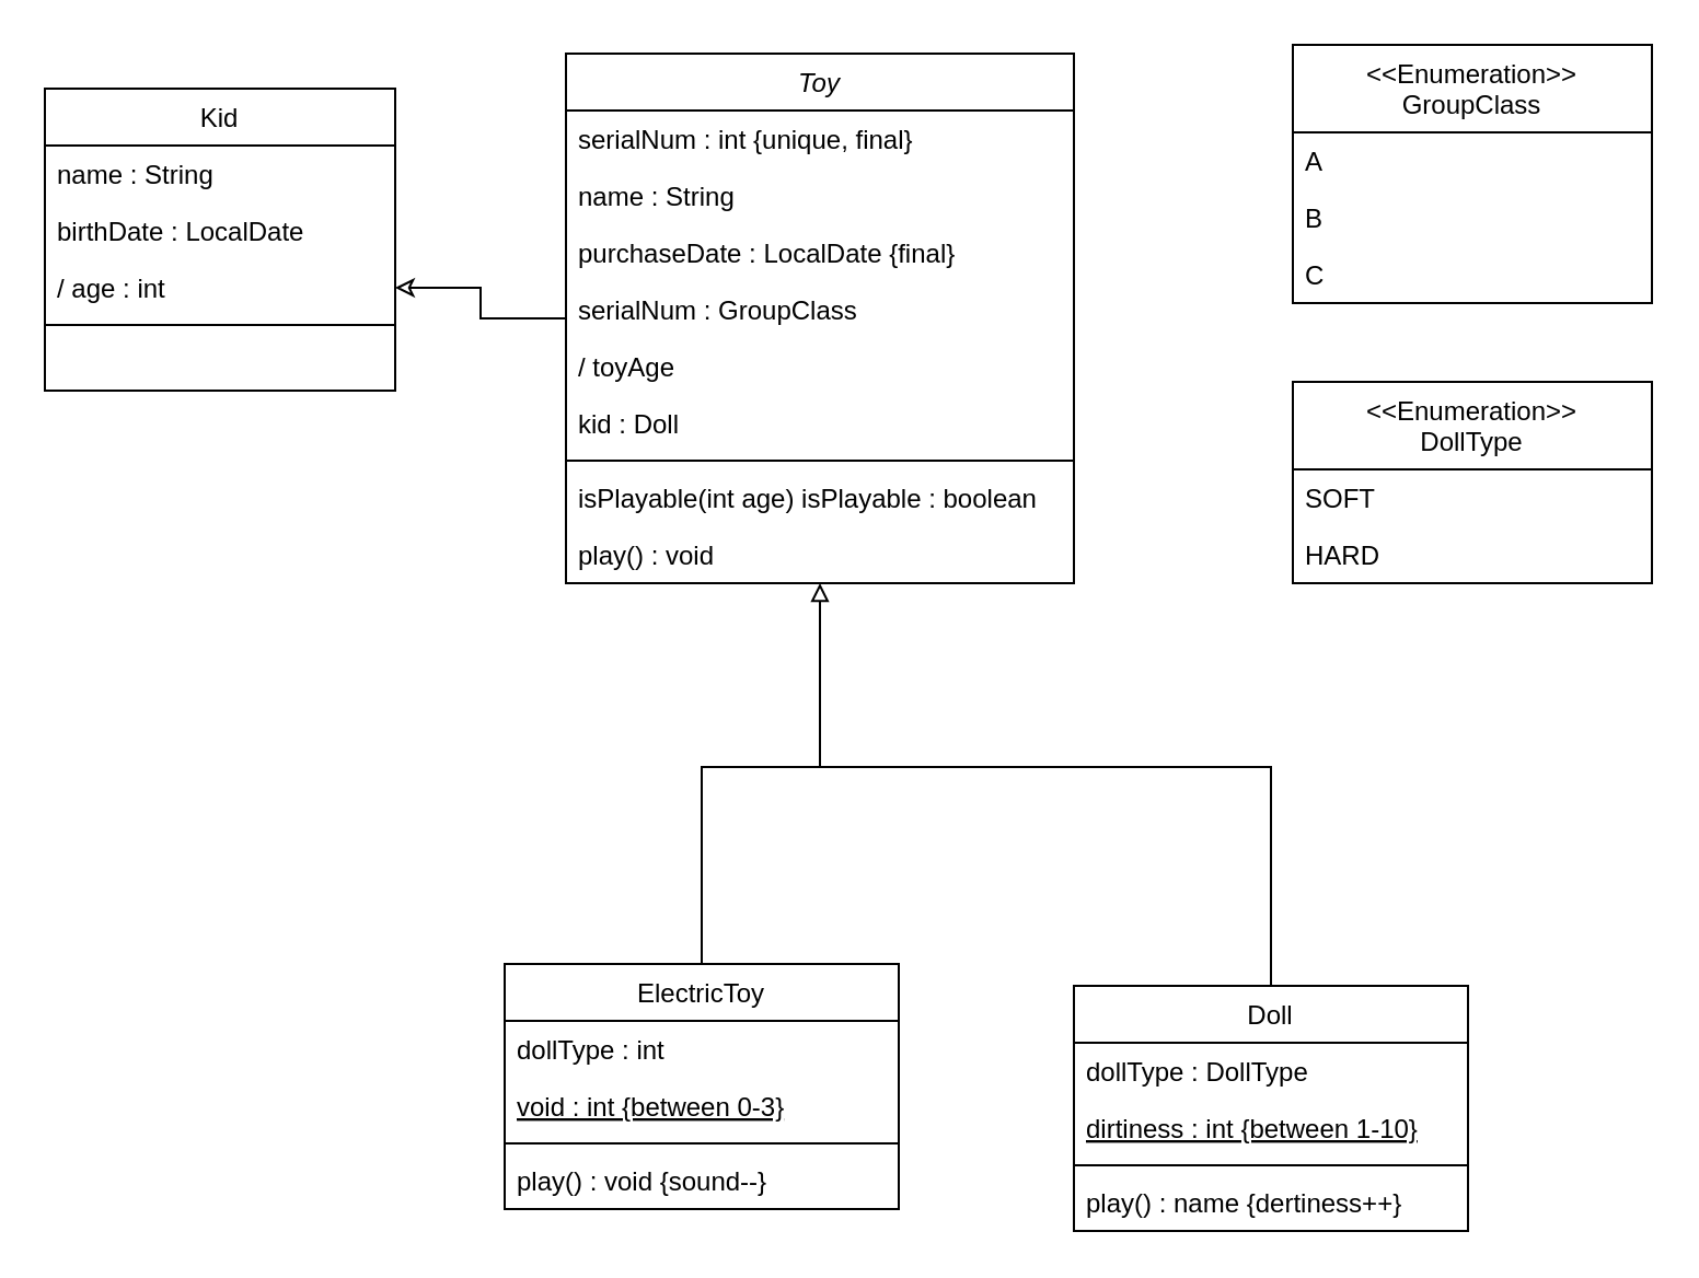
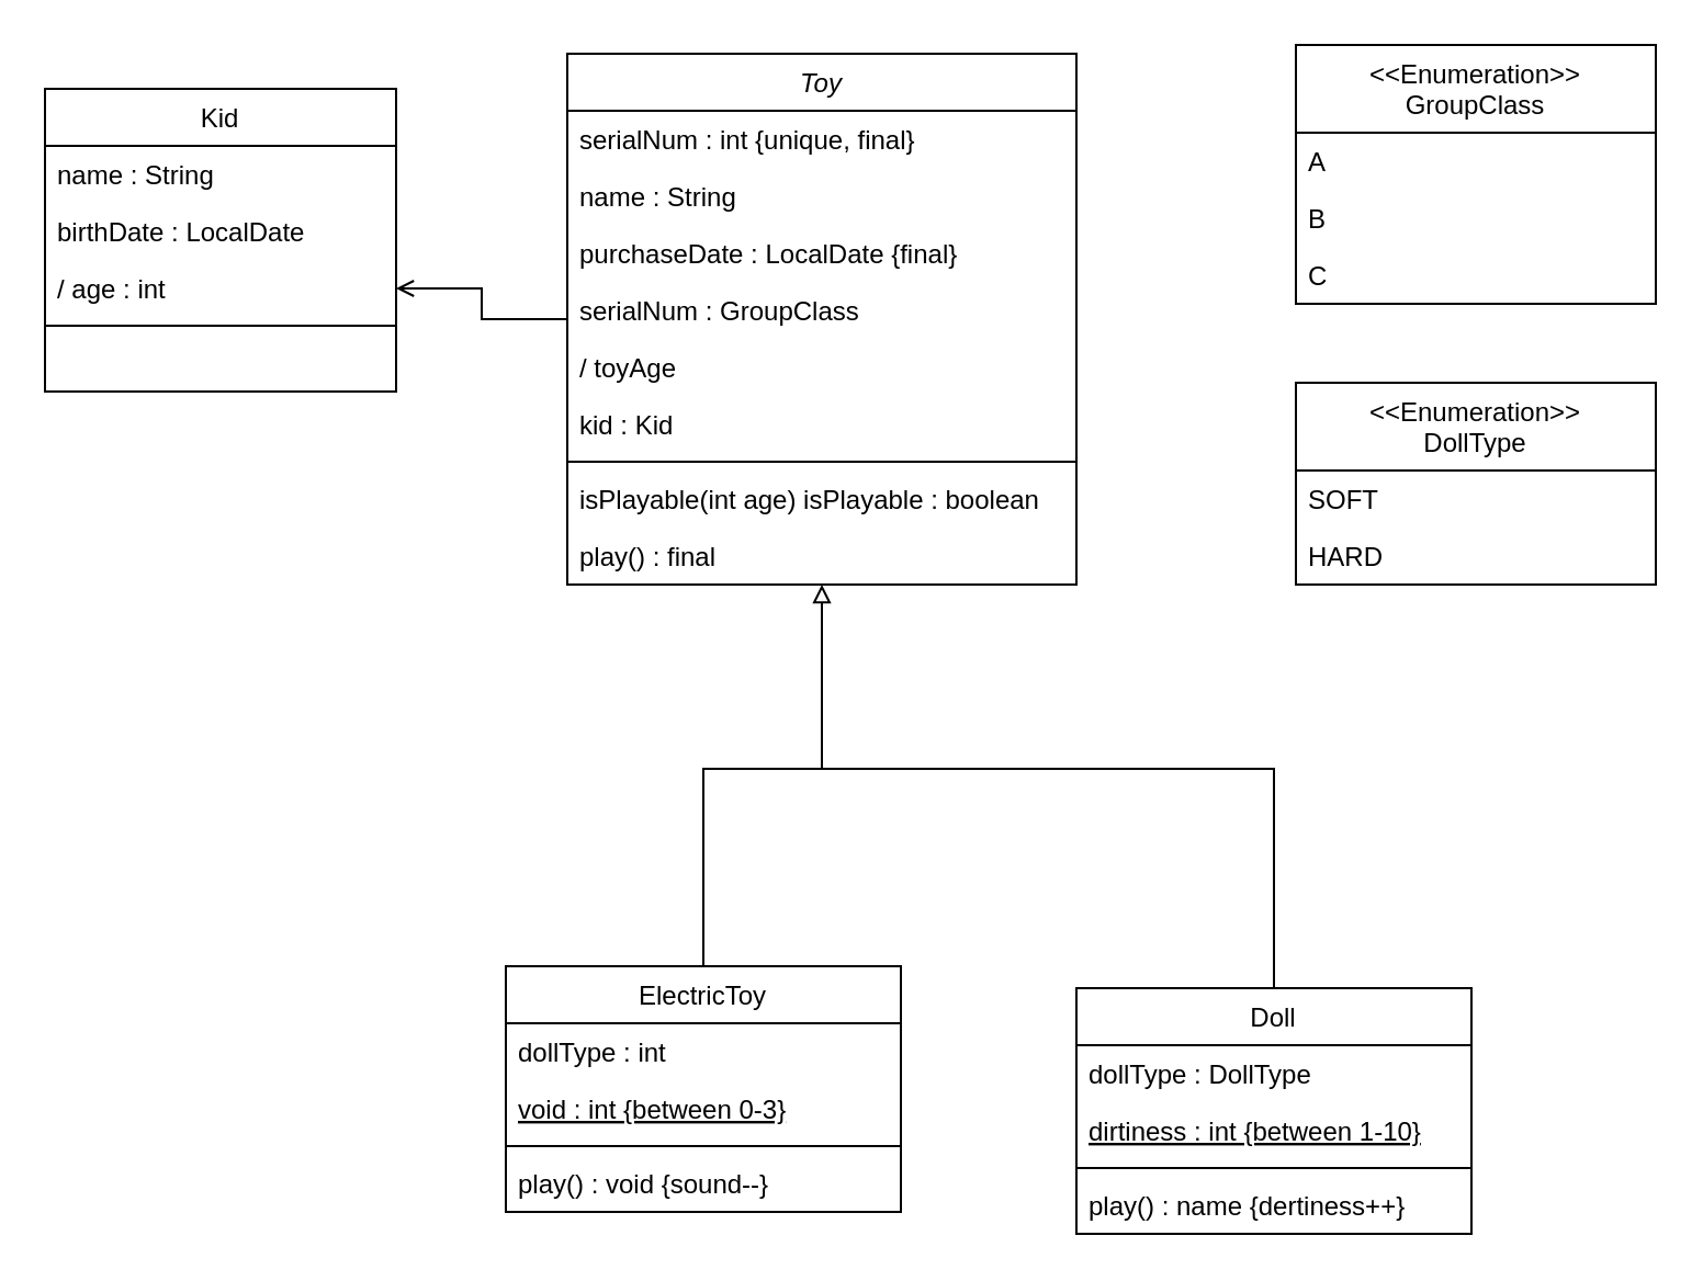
- <mxCell id="7" style="edgeStyle=orthogonalEdgeStyle;rounded=0;orthogonalLoop=1;jettySize=auto;html=1;entryX=1;entryY=0.5;entryDx=0;entryDy=0;endArrow=classic;endFill=0;" edge="1" parent="1" source="8" target="5"><mxGeometry relative="1" as="geometry" /></mxCell>
+ <mxCell id="7" style="edgeStyle=orthogonalEdgeStyle;rounded=0;orthogonalLoop=1;jettySize=auto;html=1;entryX=1;entryY=0.5;entryDx=0;entryDy=0;endArrow=open;endFill=0;" edge="1" parent="1" source="8" target="5"><mxGeometry relative="1" as="geometry" /></mxCell>
- <mxCell id="14" value="kid : Doll" style="text;align=left;verticalAlign=top;spacingLeft=4;spacingRight=4;overflow=hidden;rotatable=0;points=[[0,0.5],[1,0.5]];portConstraint=eastwest;rounded=0;shadow=0;html=0;" vertex="1" parent="8"><mxGeometry y="156" width="232" height="26" as="geometry" /></mxCell>
+ <mxCell id="14" value="kid : Kid" style="text;align=left;verticalAlign=top;spacingLeft=4;spacingRight=4;overflow=hidden;rotatable=0;points=[[0,0.5],[1,0.5]];portConstraint=eastwest;rounded=0;shadow=0;html=0;" vertex="1" parent="8"><mxGeometry y="156" width="232" height="26" as="geometry" /></mxCell>
- <mxCell id="17" value="play() : void" style="text;align=left;verticalAlign=top;spacingLeft=4;spacingRight=4;overflow=hidden;rotatable=0;points=[[0,0.5],[1,0.5]];portConstraint=eastwest;" vertex="1" parent="8"><mxGeometry y="216" width="232" height="26" as="geometry" /></mxCell>
+ <mxCell id="17" value="play() : final" style="text;align=left;verticalAlign=top;spacingLeft=4;spacingRight=4;overflow=hidden;rotatable=0;points=[[0,0.5],[1,0.5]];portConstraint=eastwest;" vertex="1" parent="8"><mxGeometry y="216" width="232" height="26" as="geometry" /></mxCell>
